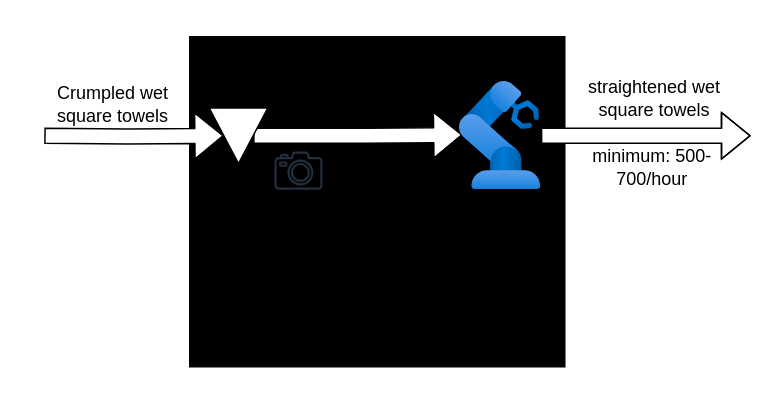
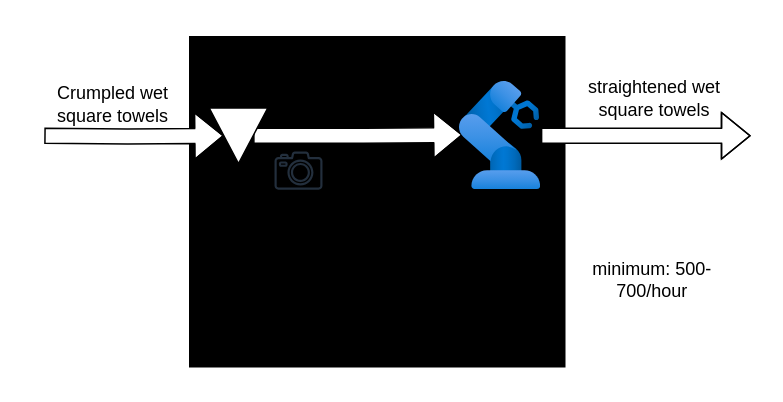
- <mxCell id="20" value="minimum: 500-700/hour" style="text;html=1;align=center;verticalAlign=middle;whiteSpace=wrap;rounded=0;fontColor=light-dark(#000000,#000000);" vertex="1" parent="1"><mxGeometry x="386" y="96" width="97" height="30" as="geometry" /></mxCell>
+ <mxCell id="20" value="minimum: 500-700/hour" style="text;html=1;align=center;verticalAlign=middle;whiteSpace=wrap;rounded=0;fontColor=light-dark(#000000,#000000);" vertex="1" parent="1"><mxGeometry x="386" y="171" width="97" height="30" as="geometry" /></mxCell>
